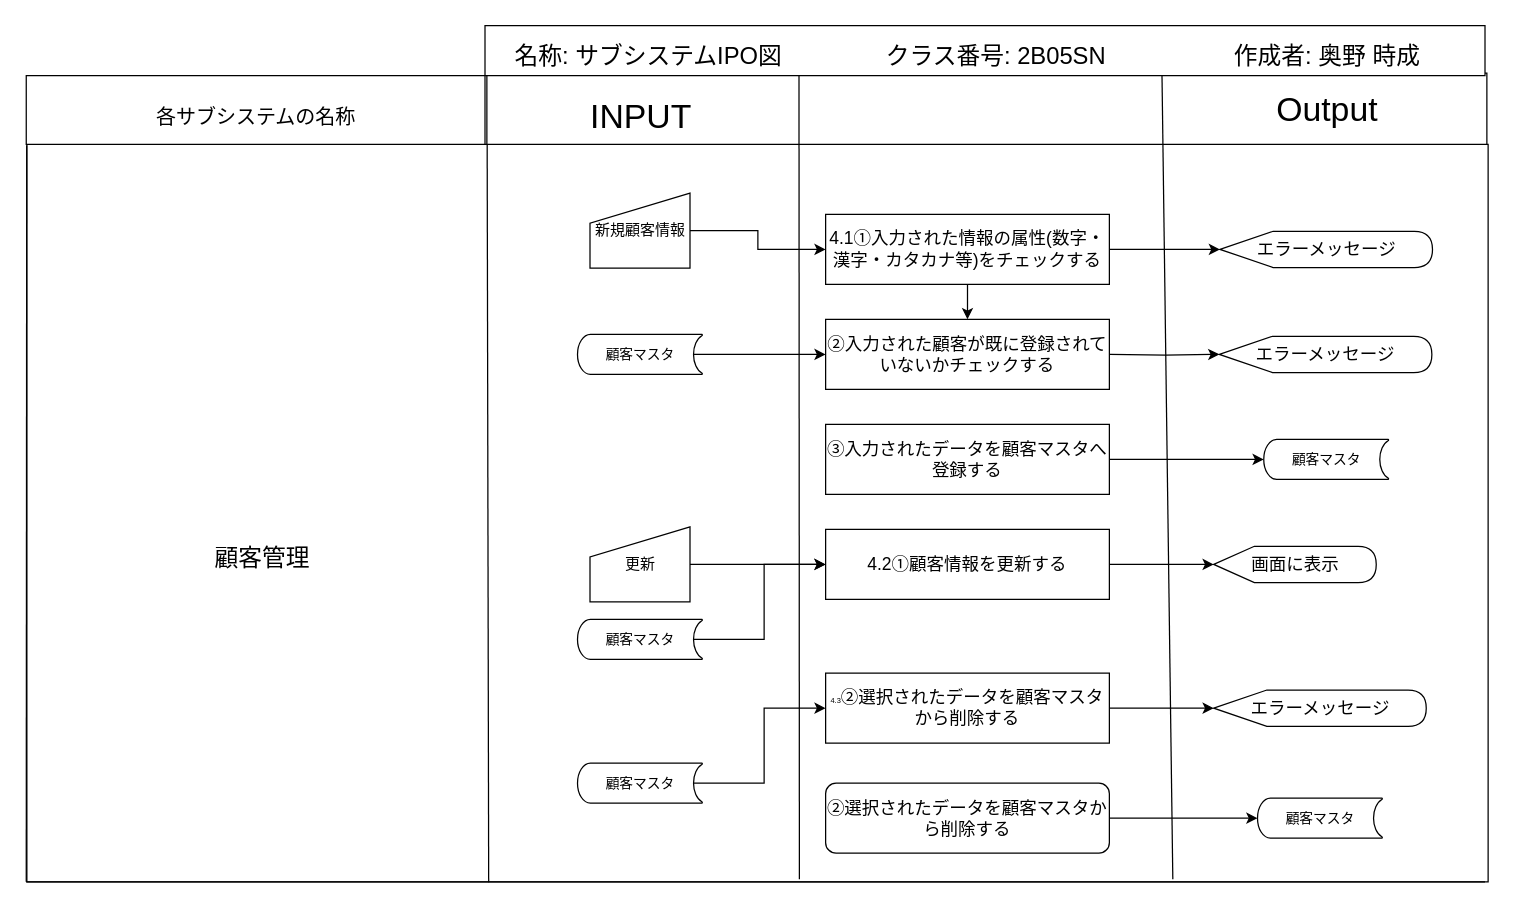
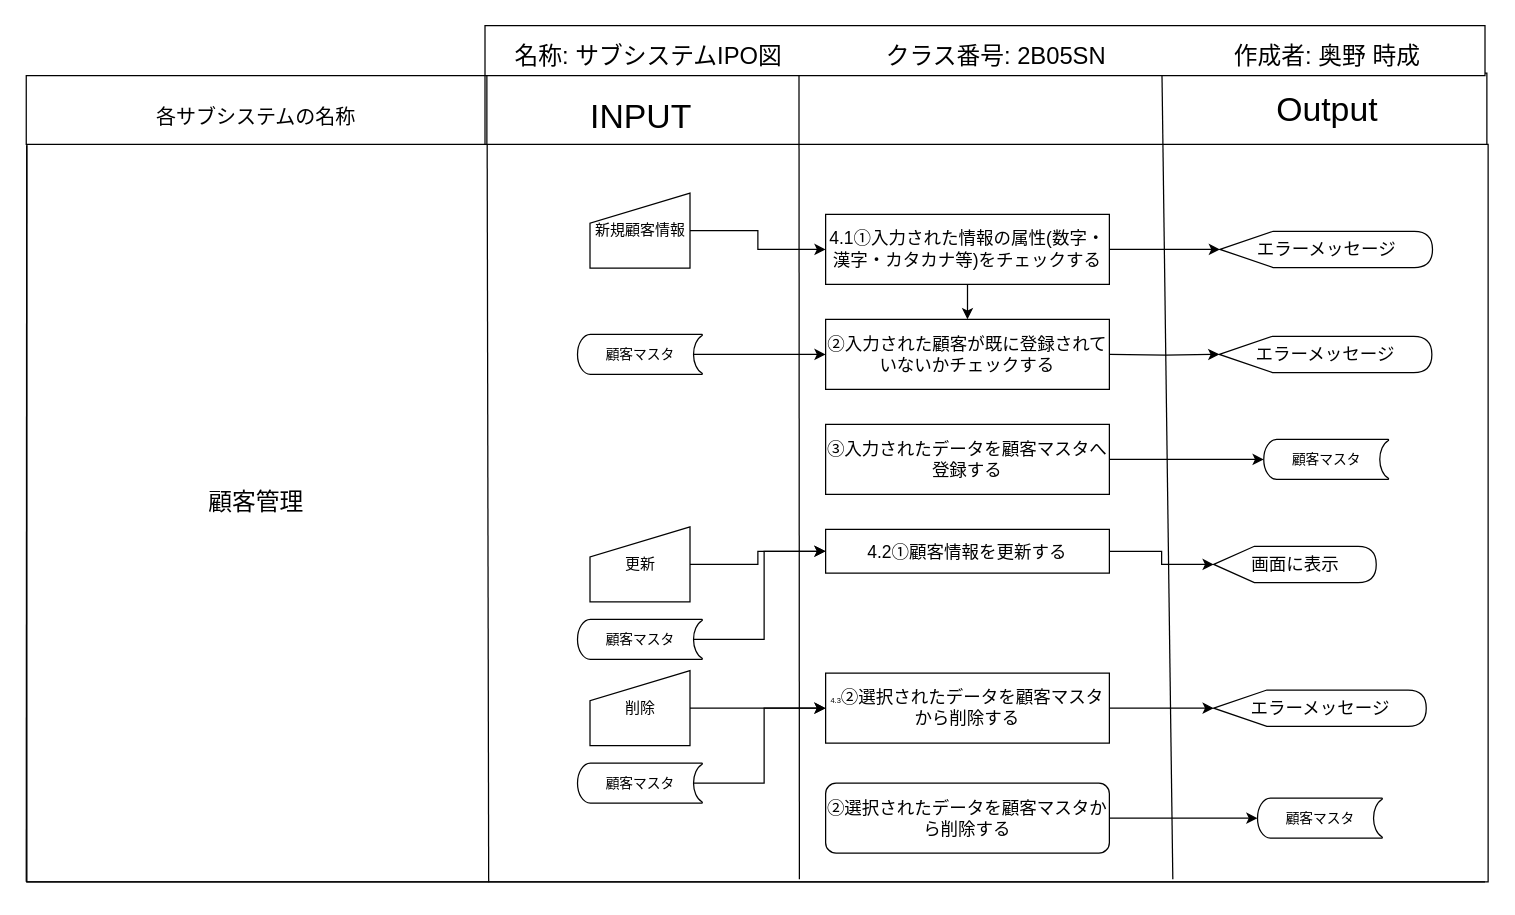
- <mxCell id="13" value="&lt;font style=&quot;font-size: 19px&quot;&gt;顧客管理&lt;/font&gt;" style="text;html=1;resizable=0;autosize=1;align=center;verticalAlign=middle;points=[];fillColor=none;strokeColor=none;rounded=0;fontSize=6;movable=1;" vertex="1" parent="1"><mxGeometry x="164" y="436.5" width="90" height="20" as="geometry" /></mxCell>
+ <mxCell id="13" value="&lt;font style=&quot;font-size: 19px&quot;&gt;顧客管理&lt;/font&gt;" style="text;html=1;resizable=0;autosize=1;align=center;verticalAlign=middle;points=[];fillColor=none;strokeColor=none;rounded=0;fontSize=6;movable=1;" vertex="1" parent="1"><mxGeometry x="159" y="391.5" width="90" height="20" as="geometry" /></mxCell>
- <mxCell id="31" value="&lt;p class=&quot;MsoNormal&quot; align=&quot;center&quot; style=&quot;font-size: 14px&quot;&gt;&lt;span lang=&quot;EN-US&quot;&gt;4.2&lt;/span&gt;&lt;span style=&quot;font-family: &amp;#34;ｍｓ 明朝&amp;#34; , &amp;#34;serif&amp;#34;&quot;&gt;①顧客情報を更新する&lt;/span&gt;&lt;span lang=&quot;EN-US&quot;&gt;&lt;/span&gt;&lt;/p&gt;" style="whiteSpace=wrap;html=1;align=center;treeFolding=1;treeMoving=1;container=1;recursiveResize=0;strokeWidth=1;fontSize=6;movable=1;" vertex="1" parent="1"><mxGeometry x="660" y="423" width="227" height="56" as="geometry" /></mxCell>
+ <mxCell id="31" value="&lt;p class=&quot;MsoNormal&quot; align=&quot;center&quot; style=&quot;font-size: 14px&quot;&gt;&lt;span lang=&quot;EN-US&quot;&gt;4.2&lt;/span&gt;&lt;span style=&quot;font-family: &amp;#34;ｍｓ 明朝&amp;#34; , &amp;#34;serif&amp;#34;&quot;&gt;①顧客情報を更新する&lt;/span&gt;&lt;span lang=&quot;EN-US&quot;&gt;&lt;/span&gt;&lt;/p&gt;" style="whiteSpace=wrap;html=1;align=center;treeFolding=1;treeMoving=1;container=1;recursiveResize=0;strokeWidth=1;fontSize=6;movable=1;" vertex="1" parent="1"><mxGeometry x="660" y="423" width="227" height="35" as="geometry" /></mxCell>
+ <mxCell id="36" value="&lt;span style=&quot;font-size: 12px&quot;&gt;削除&lt;/span&gt;" style="shape=manualInput;whiteSpace=wrap;html=1;strokeWidth=1;fontSize=6;align=center;size=24;movable=1;" vertex="1" parent="1"><mxGeometry x="471.5" y="536" width="80" height="60" as="geometry" /></mxCell>
+ <mxCell id="35" style="edgeStyle=orthogonalEdgeStyle;rounded=0;orthogonalLoop=1;jettySize=auto;html=1;exitX=1;exitY=0.5;exitDx=0;exitDy=0;entryX=0;entryY=0.5;entryDx=0;entryDy=0;fontSize=6;movable=1;" edge="1" parent="1" source="36" target="38"><mxGeometry relative="1" as="geometry" /></mxCell>
